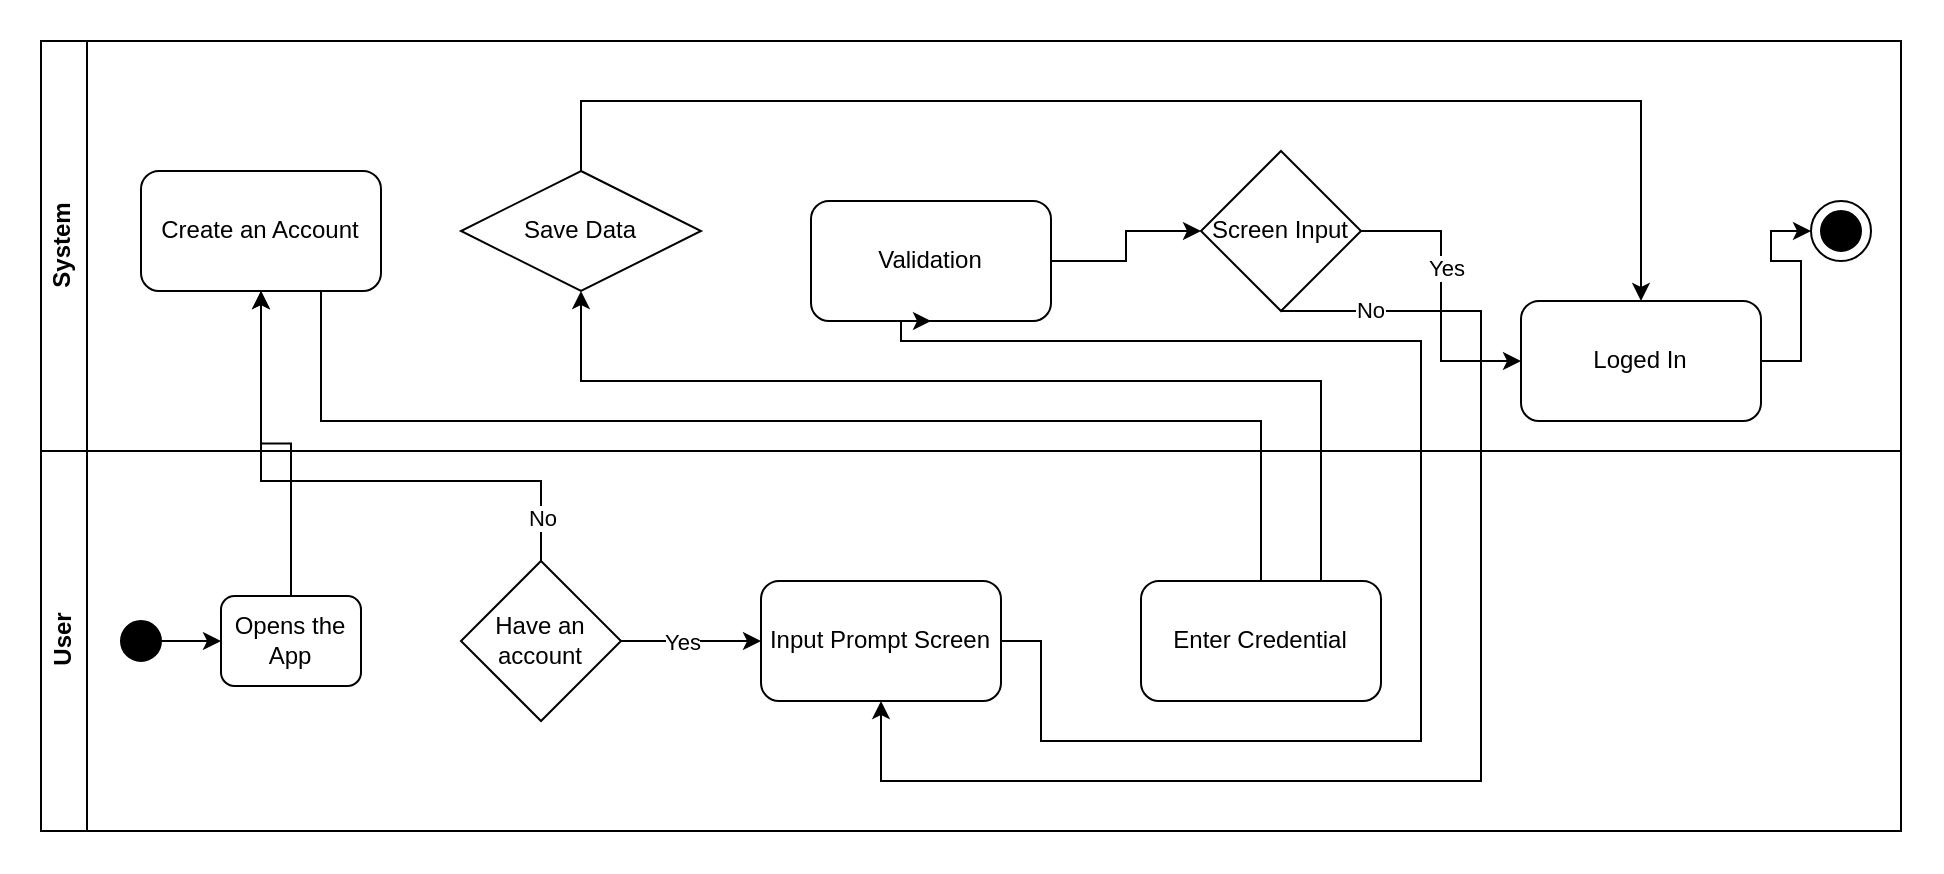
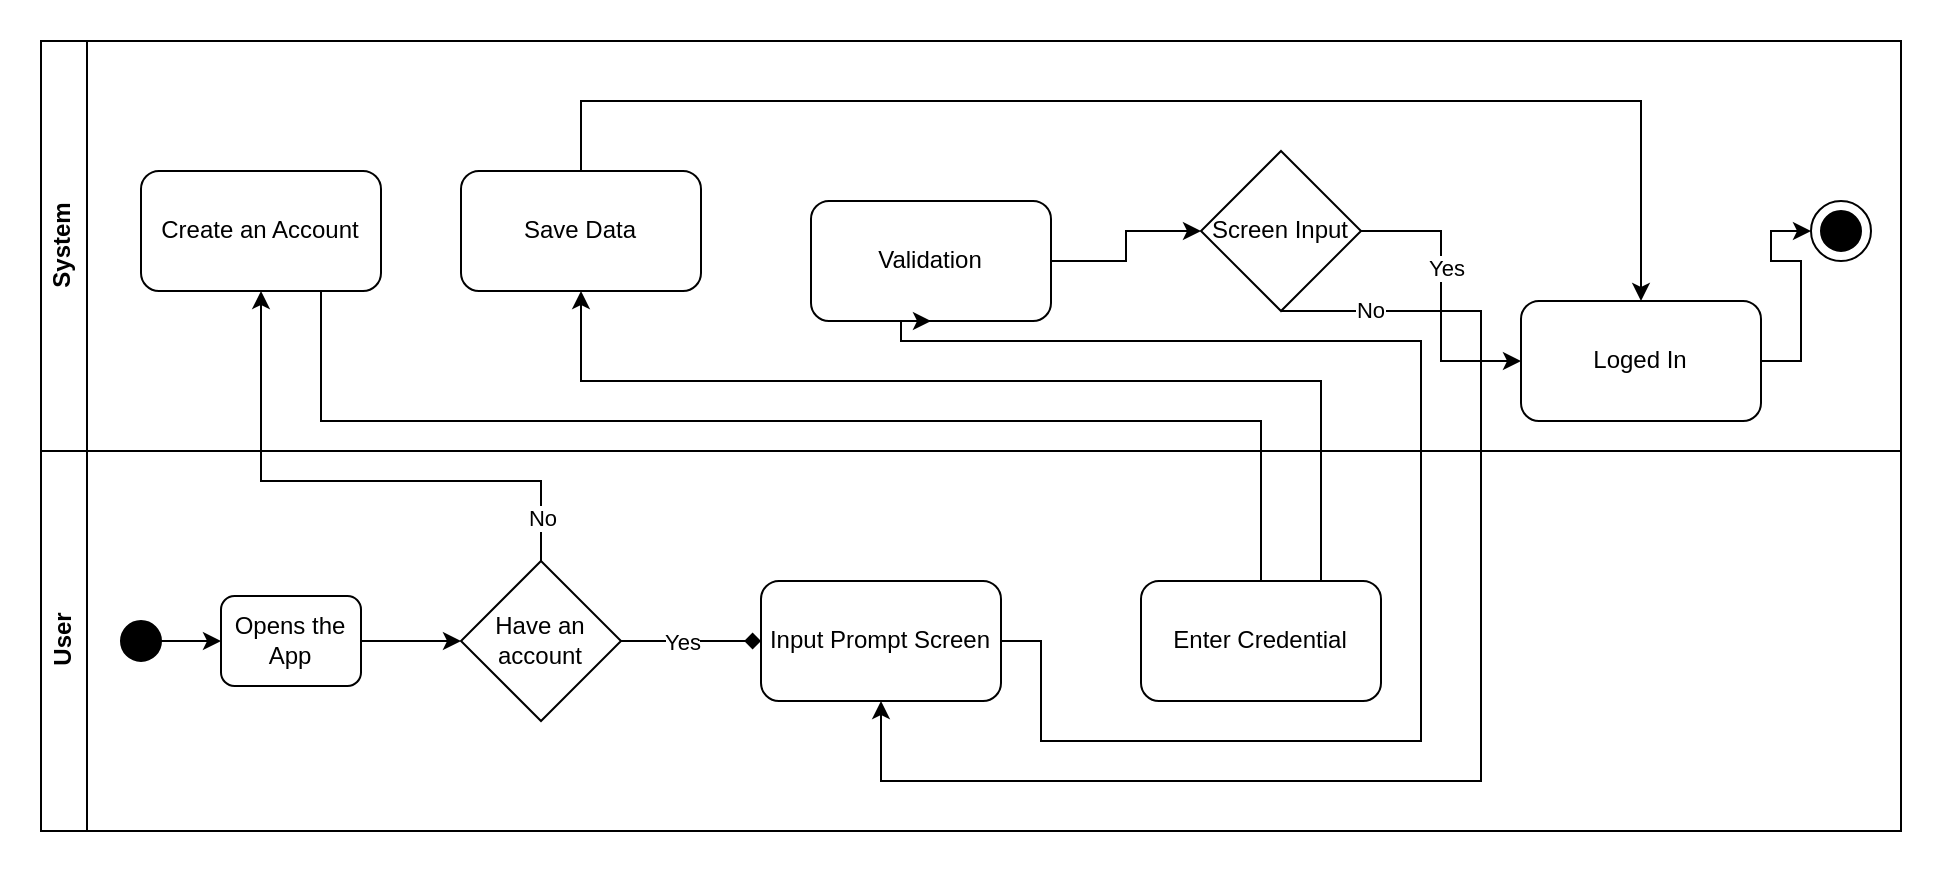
- <mxCell id="6" value="Save Data" style="rhombus;whiteSpace=wrap;html=1;" vertex="1" parent="2"><mxGeometry x="210" y="65" width="120" height="60" as="geometry" /></mxCell>
+ <mxCell id="6" value="Save Data" style="rounded=1;whiteSpace=wrap;html=1;" vertex="1" parent="2"><mxGeometry x="210" y="65" width="120" height="60" as="geometry" /></mxCell>
- <mxCell id="18" style="edgeStyle=orthogonalEdgeStyle;rounded=0;orthogonalLoop=1;jettySize=auto;html=1;" edge="1" parent="15" source="19" target="4"><mxGeometry relative="1" as="geometry" /></mxCell>
+ <mxCell id="18" style="edgeStyle=orthogonalEdgeStyle;rounded=0;orthogonalLoop=1;jettySize=auto;html=1;entryX=0;entryY=0.5;entryDx=0;entryDy=0;" edge="1" parent="15" source="19" target="22"><mxGeometry relative="1" as="geometry" /></mxCell>
- <mxCell id="20" style="edgeStyle=orthogonalEdgeStyle;rounded=0;orthogonalLoop=1;jettySize=auto;html=1;exitX=1;exitY=0.5;exitDx=0;exitDy=0;" edge="1" parent="15" source="22" target="23"><mxGeometry relative="1" as="geometry" /></mxCell>
+ <mxCell id="20" style="edgeStyle=orthogonalEdgeStyle;rounded=0;orthogonalLoop=1;jettySize=auto;html=1;exitX=1;exitY=0.5;exitDx=0;exitDy=0;endArrow=diamond;" edge="1" parent="15" source="22" target="23"><mxGeometry relative="1" as="geometry" /></mxCell>
